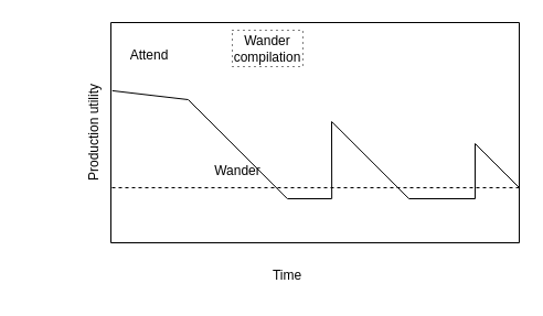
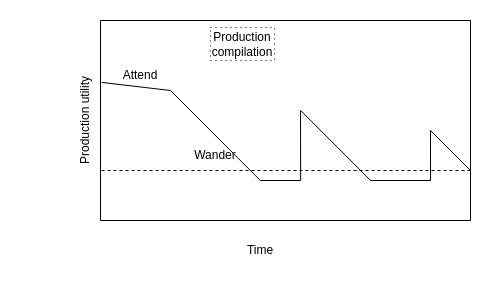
- <mxCell id="9" value="Wander compilation" style="text;html=1;strokeColor=default;fillColor=none;align=center;verticalAlign=middle;whiteSpace=wrap;rounded=0;strokeWidth=1;perimeterSpacing=0;spacingTop=4;spacingBottom=4;spacingLeft=4;spacingRight=4;dashed=1;dashPattern=1 4;" vertex="1" parent="2"><mxGeometry x="110" y="7" width="64" height="33" as="geometry" /></mxCell>
+ <mxCell id="9" value="Production compilation" style="text;html=1;strokeColor=default;fillColor=none;align=center;verticalAlign=middle;whiteSpace=wrap;rounded=0;strokeWidth=1;perimeterSpacing=0;spacingTop=4;spacingBottom=4;spacingLeft=4;spacingRight=4;dashed=1;dashPattern=1 4;" vertex="1" parent="2"><mxGeometry x="110" y="7" width="64" height="33" as="geometry" /></mxCell>
- <mxCell id="7" value="Attend" style="text;html=1;strokeColor=none;fillColor=none;align=center;verticalAlign=middle;whiteSpace=wrap;rounded=0;fontSize=12;" parent="2" vertex="1"><mxGeometry x="5" y="15" width="60" height="30" as="geometry" /></mxCell>
+ <mxCell id="7" value="Attend" style="text;html=1;strokeColor=none;fillColor=none;align=center;verticalAlign=middle;whiteSpace=wrap;rounded=0;fontSize=12;" parent="2" vertex="1"><mxGeometry x="10" y="40" width="60" height="30" as="geometry" /></mxCell>
